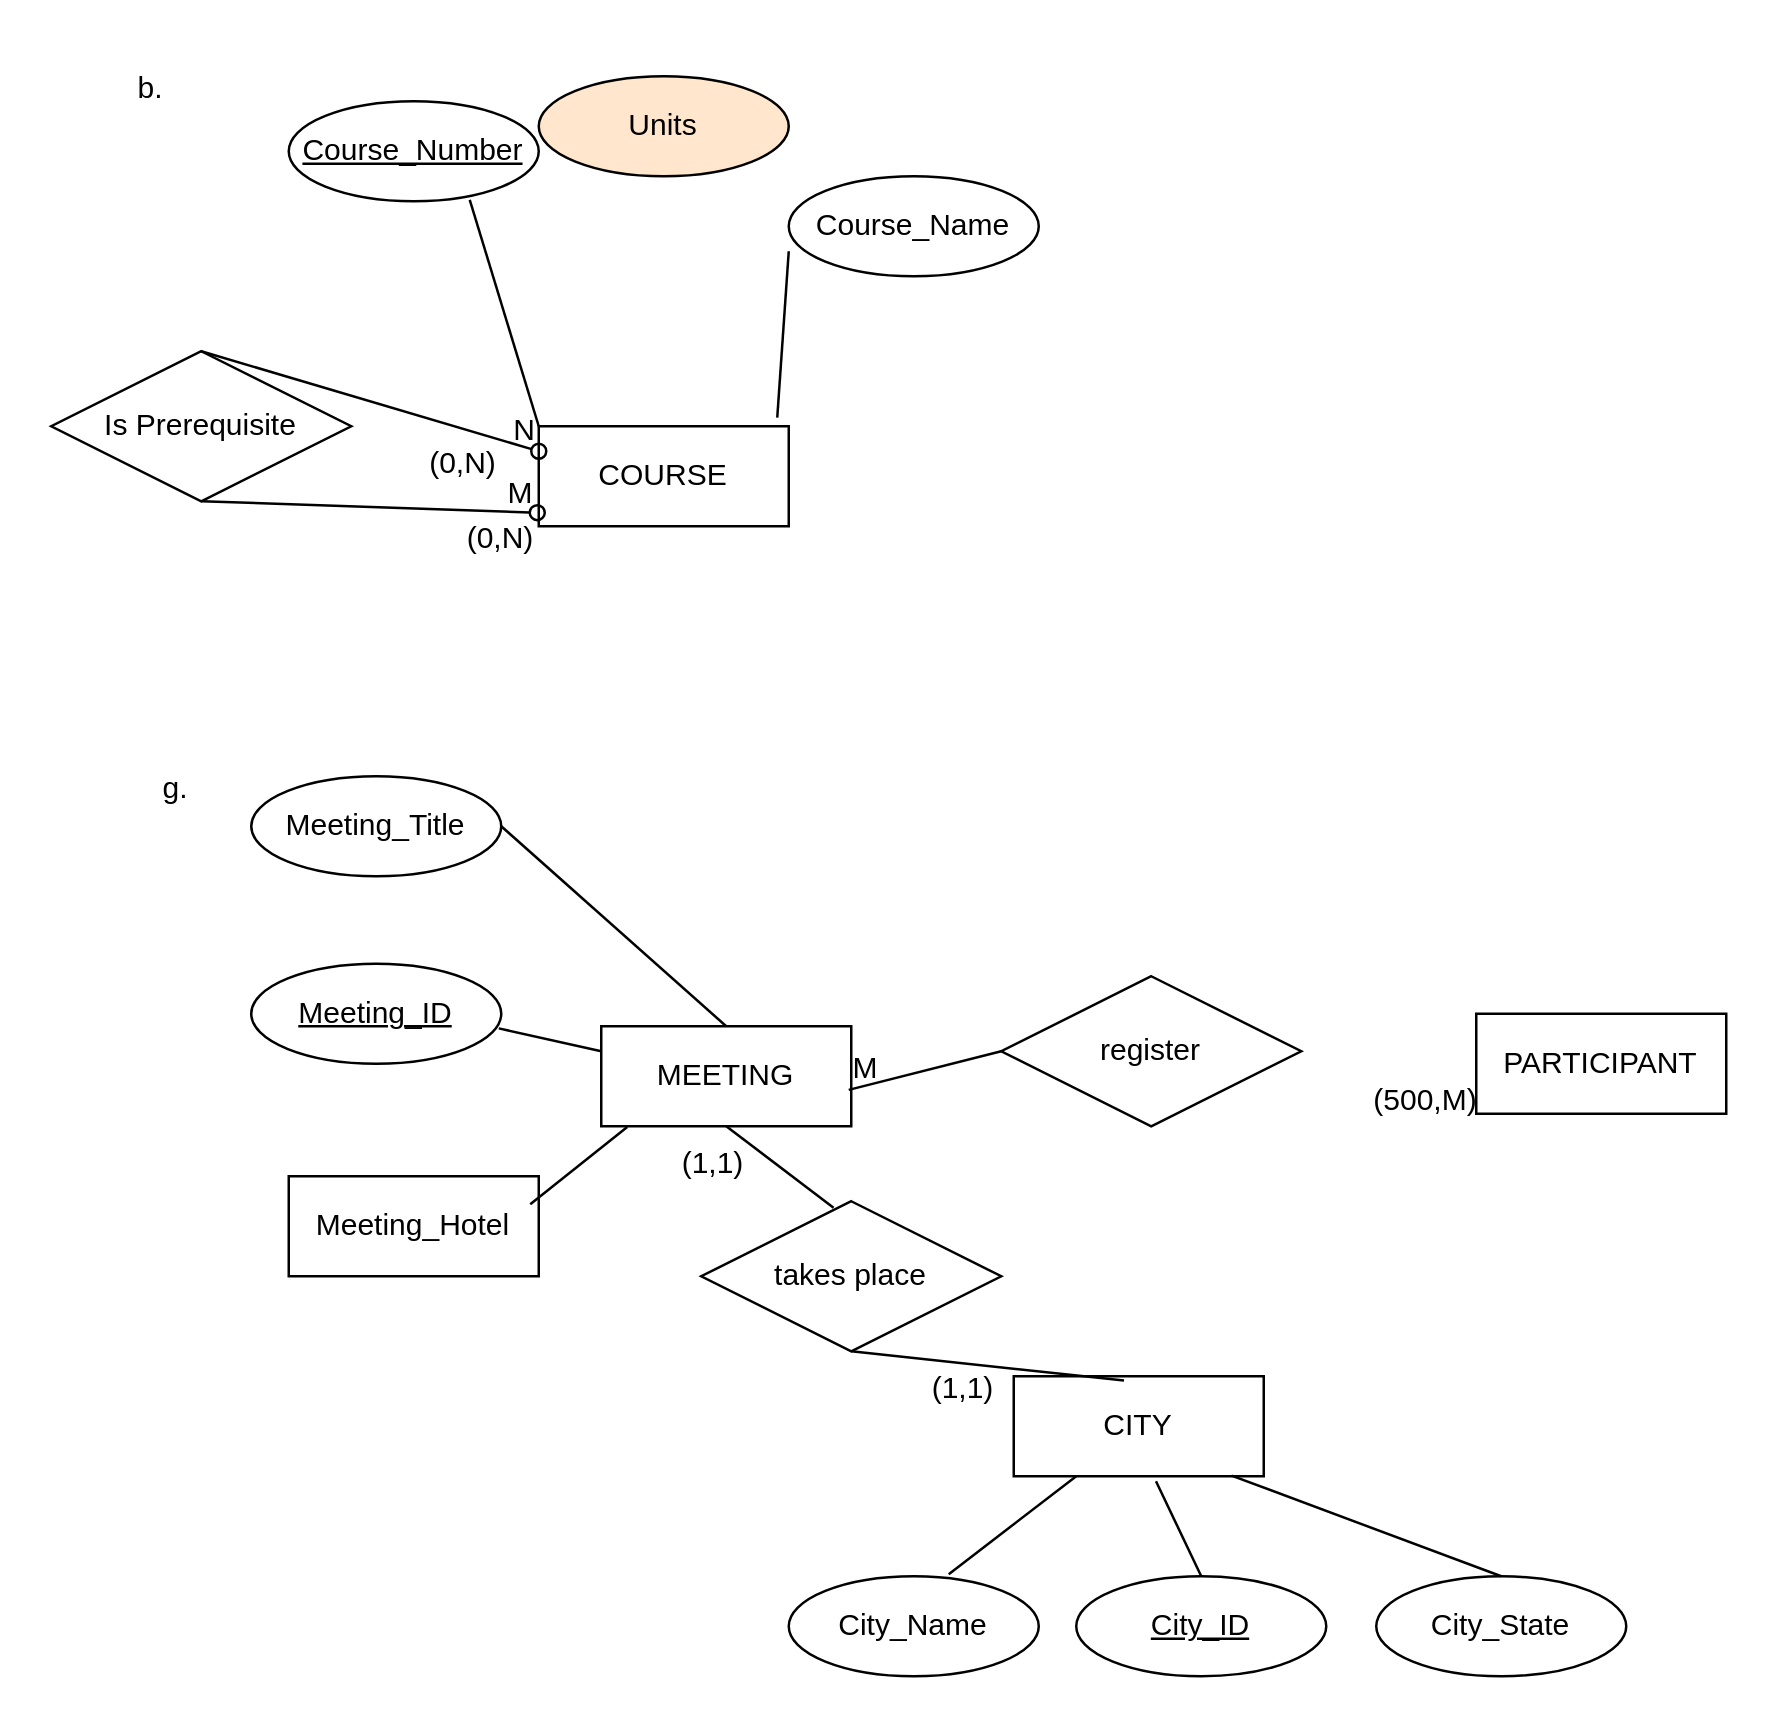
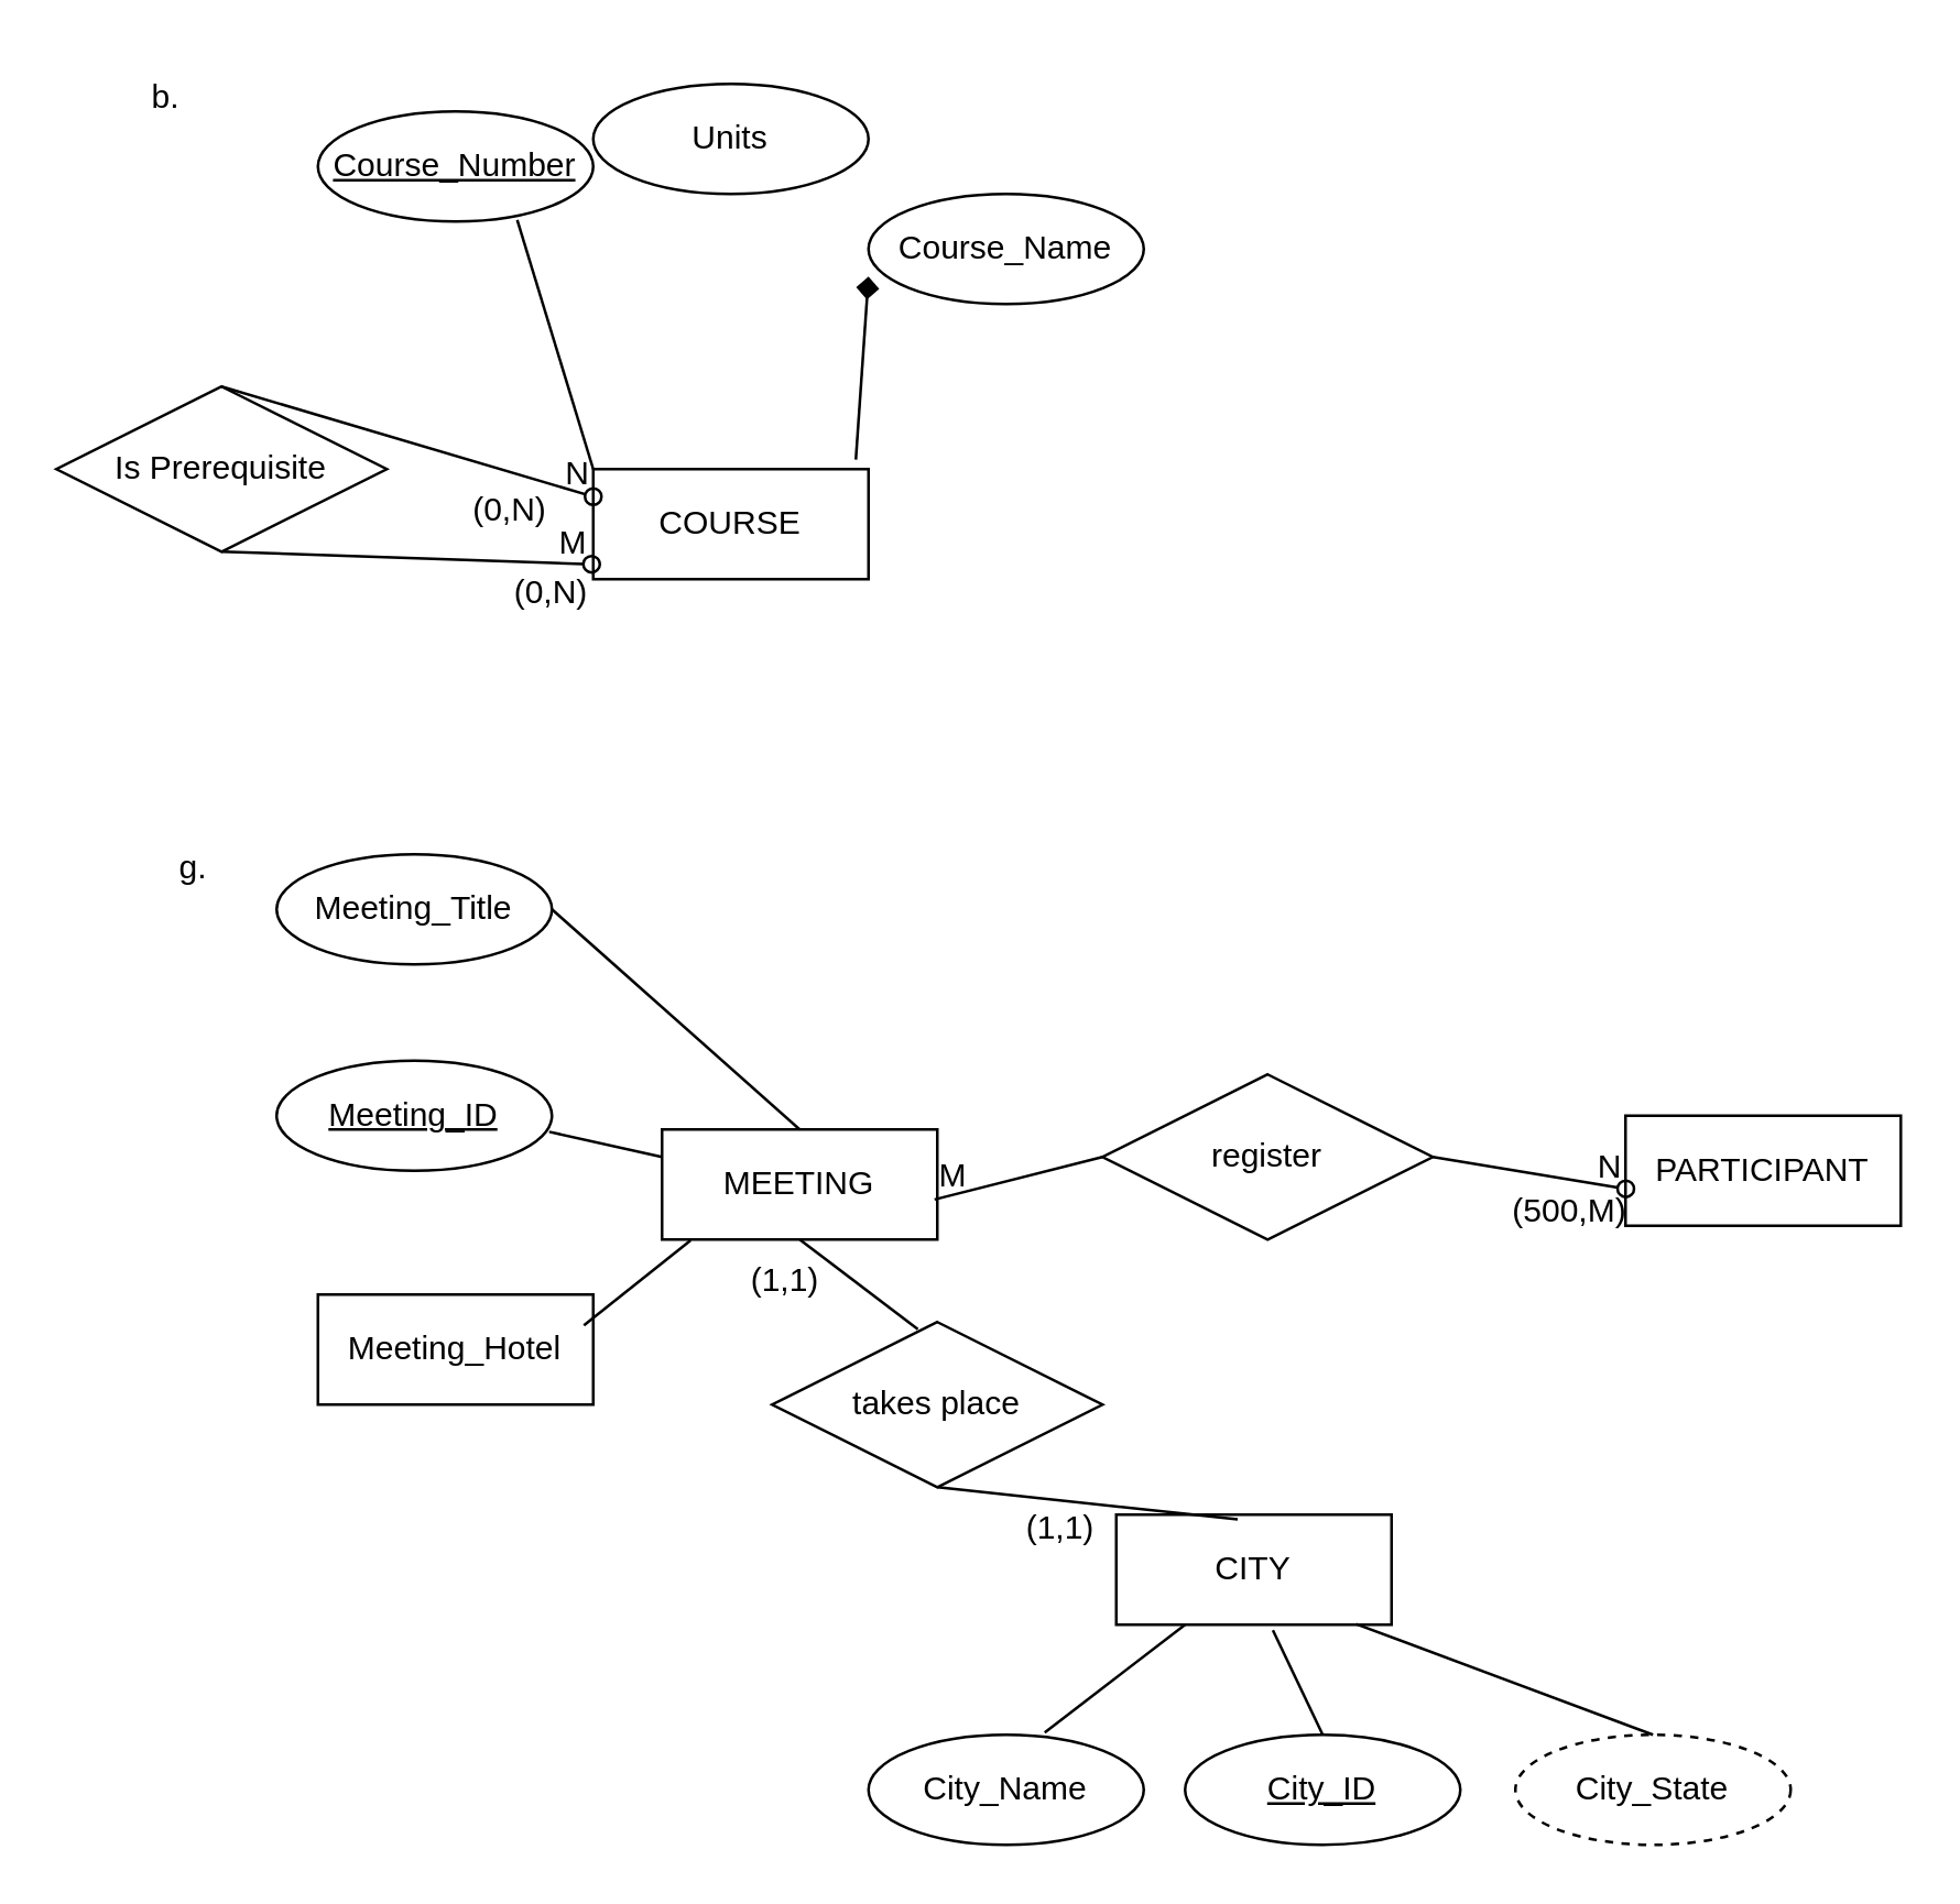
- <mxCell id="7" value="Units" style="ellipse;whiteSpace=wrap;html=1;align=center;fillColor=#ffe6cc;" vertex="1" parent="1"><mxGeometry x="215" y="30" width="100" height="40" as="geometry" /></mxCell>
+ <mxCell id="7" value="Units" style="ellipse;whiteSpace=wrap;html=1;align=center;" vertex="1" parent="1"><mxGeometry x="215" y="30" width="100" height="40" as="geometry" /></mxCell>
- <mxCell id="6" value="" style="endArrow=none;html=1;rounded=0;exitX=0.954;exitY=-0.086;exitDx=0;exitDy=0;exitPerimeter=0;entryX=0;entryY=0.75;entryDx=0;entryDy=0;entryPerimeter=0;" edge="1" parent="1" source="2" target="4"><mxGeometry relative="1" as="geometry"><mxPoint x="172" y="109" as="sourcePoint" /><mxPoint x="225" y="150" as="targetPoint" /></mxGeometry></mxCell>
+ <mxCell id="6" value="" style="endArrow=diamond;html=1;rounded=0;exitX=0.954;exitY=-0.086;exitDx=0;exitDy=0;exitPerimeter=0;entryX=0;entryY=0.75;entryDx=0;entryDy=0;entryPerimeter=0;" edge="1" parent="1" source="2" target="4"><mxGeometry relative="1" as="geometry"><mxPoint x="172" y="109" as="sourcePoint" /><mxPoint x="225" y="150" as="targetPoint" /></mxGeometry></mxCell>
+ <mxCell id="25" value="" style="endArrow=oval;html=1;rounded=0;exitX=1;exitY=0.5;exitDx=0;exitDy=0;entryX=0.001;entryY=0.664;entryDx=0;entryDy=0;entryPerimeter=0;endFill=0;" edge="1" parent="1" source="29" target="16"><mxGeometry relative="1" as="geometry"><mxPoint x="523.8" y="428.16" as="sourcePoint" /><mxPoint x="500" y="430" as="targetPoint" /></mxGeometry></mxCell>
+ <mxCell id="26" value="N" style="resizable=0;html=1;whiteSpace=wrap;align=right;verticalAlign=bottom;" connectable="0" vertex="1" parent="25"><mxGeometry x="1" relative="1" as="geometry" /></mxCell>
- <mxCell id="33" value="City_State" style="ellipse;whiteSpace=wrap;html=1;align=center;" vertex="1" parent="1"><mxGeometry x="550" y="630" width="100" height="40" as="geometry" /></mxCell>
+ <mxCell id="33" value="City_State" style="ellipse;whiteSpace=wrap;html=1;align=center;dashed=1;" vertex="1" parent="1"><mxGeometry x="550" y="630" width="100" height="40" as="geometry" /></mxCell>
